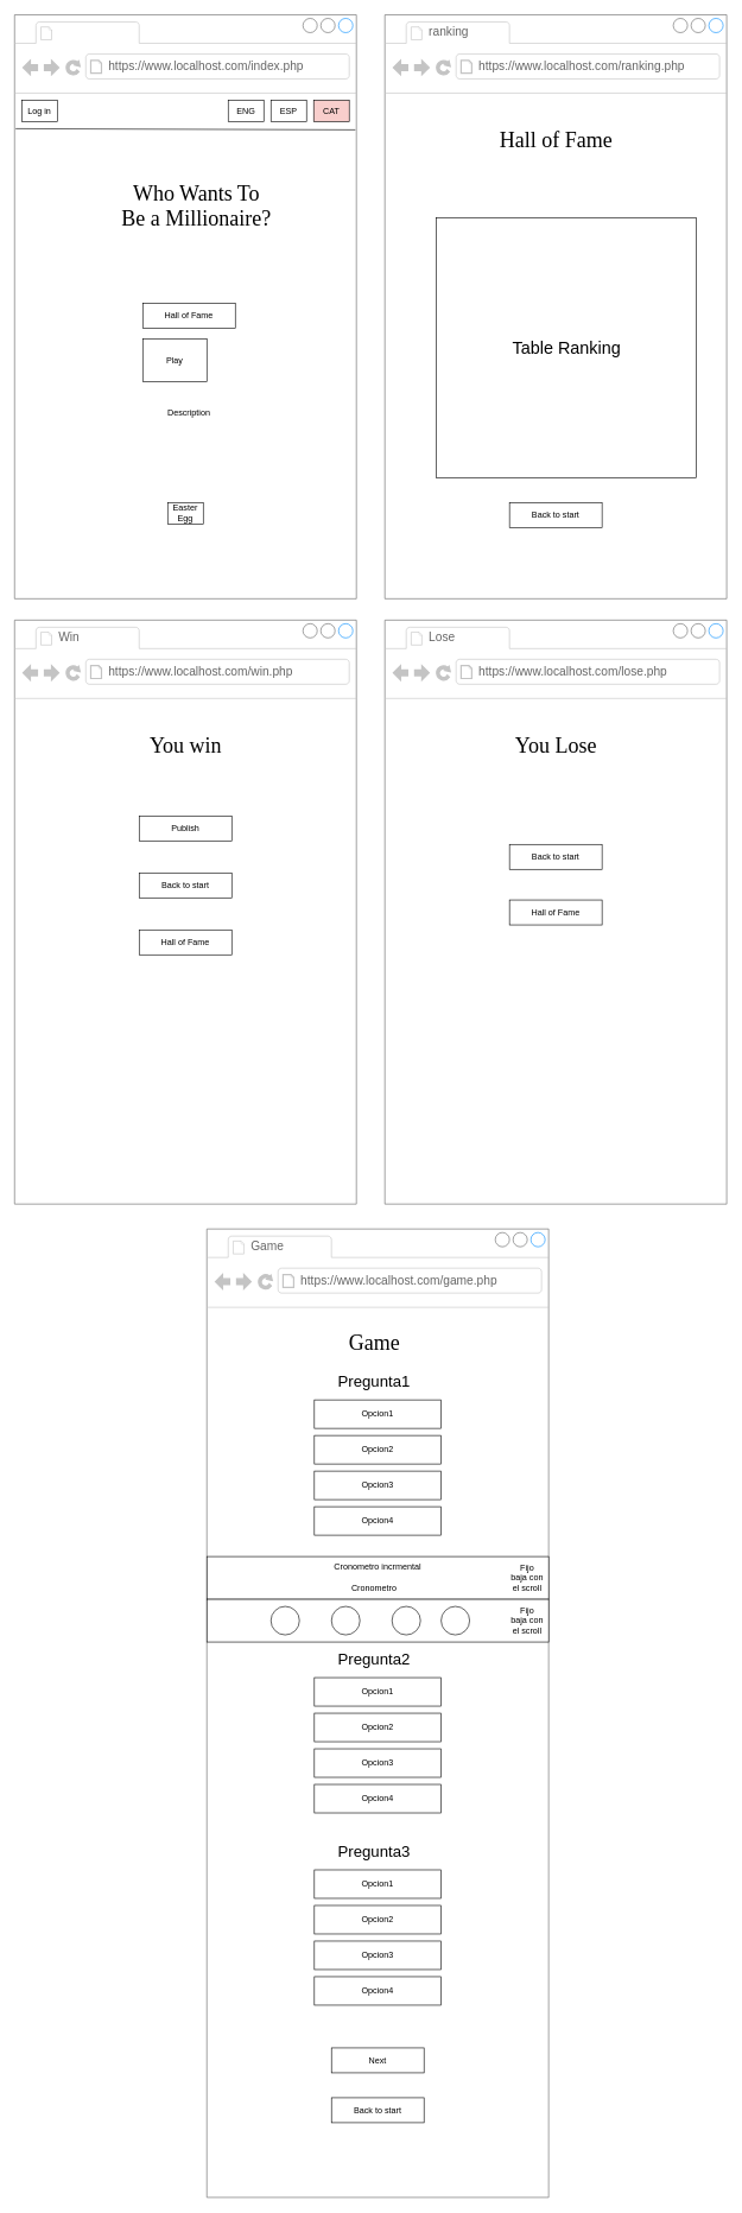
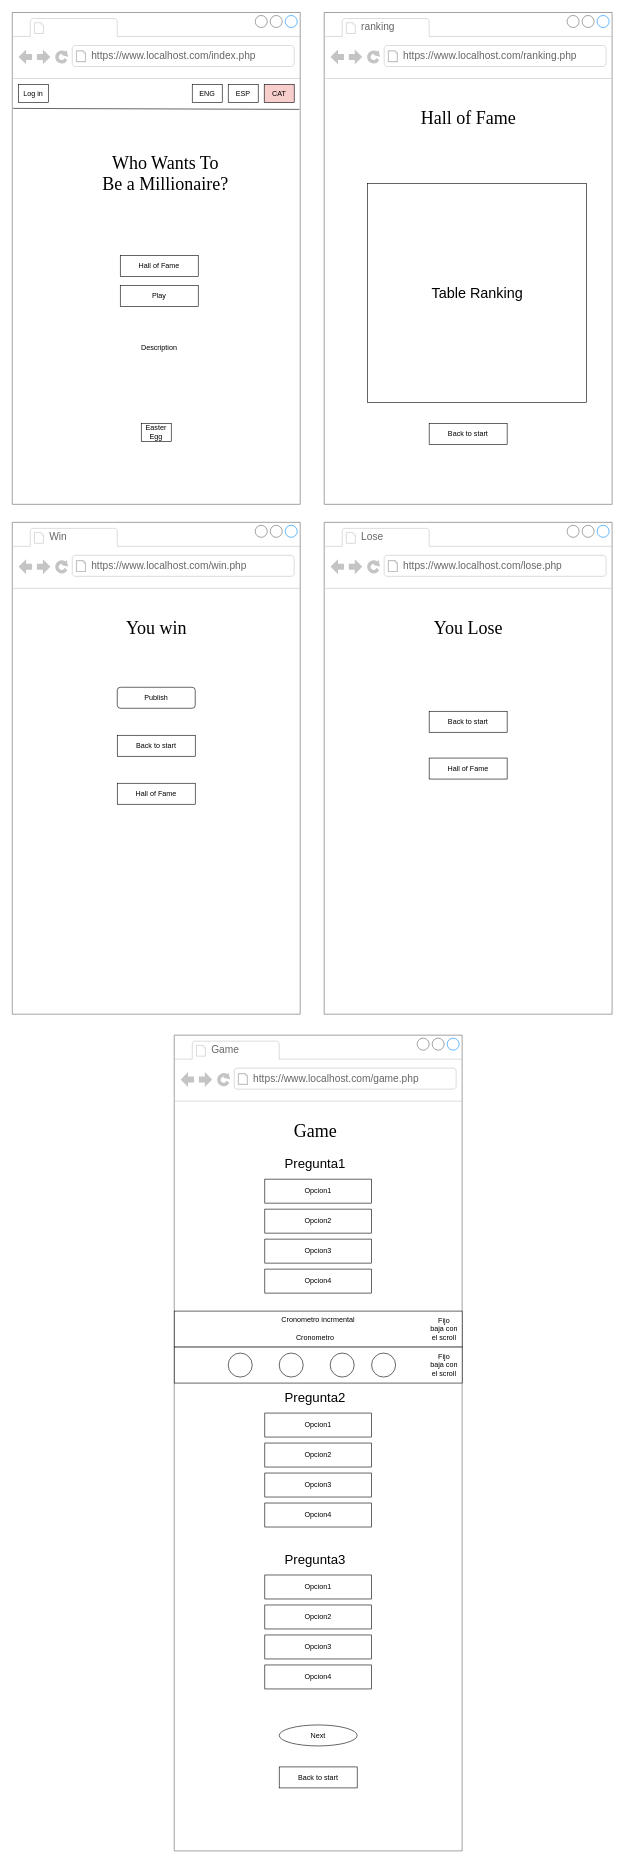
- <mxCell id="10" value="Play" style="rounded=0;whiteSpace=wrap;html=1;" vertex="1" parent="2"><mxGeometry x="180" y="455" width="90" height="60" as="geometry" /></mxCell>
+ <mxCell id="10" value="Play" style="rounded=0;whiteSpace=wrap;html=1;" vertex="1" parent="2"><mxGeometry x="180" y="455" width="130" height="35" as="geometry" /></mxCell>
- <mxCell id="24" value="Publish" style="rounded=0;whiteSpace=wrap;html=1;" vertex="1" parent="20"><mxGeometry x="175" y="275" width="130" height="35" as="geometry" /></mxCell>
+ <mxCell id="24" value="Publish" style="whiteSpace=wrap;html=1;rounded=1;" vertex="1" parent="20"><mxGeometry x="175" y="275" width="130" height="35" as="geometry" /></mxCell>
- <mxCell id="63" value="Next" style="rounded=0;whiteSpace=wrap;html=1;" vertex="1" parent="33"><mxGeometry x="175" y="1150" width="130" height="35" as="geometry" /></mxCell>
+ <mxCell id="63" value="Next" style="ellipse;whiteSpace=wrap;html=1;" vertex="1" parent="33"><mxGeometry x="175" y="1150" width="130" height="35" as="geometry" /></mxCell>
